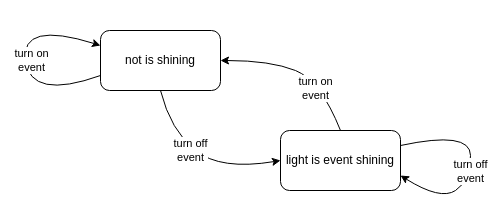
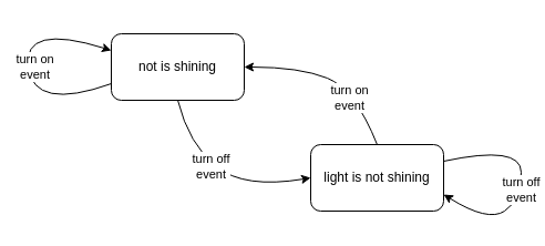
- <mxCell id="3" value="&lt;div&gt;light is event shining&lt;/div&gt;" style="rounded=1;whiteSpace=wrap;html=1;" vertex="1" parent="1"><mxGeometry x="280" y="130" width="120" height="60" as="geometry" /></mxCell>
+ <mxCell id="3" value="&lt;div&gt;light is not shining&lt;/div&gt;" style="rounded=1;whiteSpace=wrap;html=1;" vertex="1" parent="1"><mxGeometry x="280" y="130" width="120" height="60" as="geometry" /></mxCell>
